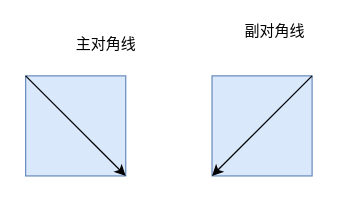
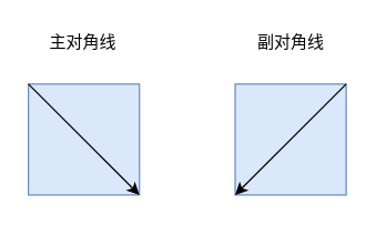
- <mxCell id="4" value="副对角线" style="text;html=1;align=center;verticalAlign=middle;resizable=0;points=[];autosize=1;strokeColor=none;" vertex="1" parent="1"><mxGeometry x="189" y="15" width="60" height="20" as="geometry" /></mxCell>
+ <mxCell id="4" value="副对角线" style="text;html=1;align=center;verticalAlign=middle;resizable=0;points=[];autosize=1;strokeColor=none;" vertex="1" parent="1"><mxGeometry x="179" y="20" width="60" height="20" as="geometry" /></mxCell>
- <mxCell id="3" value="主对角线" style="text;html=1;align=center;verticalAlign=middle;resizable=0;points=[];autosize=1;strokeColor=none;" vertex="1" parent="1"><mxGeometry x="54" y="25" width="60" height="20" as="geometry" /></mxCell>
+ <mxCell id="3" value="主对角线" style="text;html=1;align=center;verticalAlign=middle;resizable=0;points=[];autosize=1;strokeColor=none;" vertex="1" parent="1"><mxGeometry x="29" y="20" width="60" height="20" as="geometry" /></mxCell>
